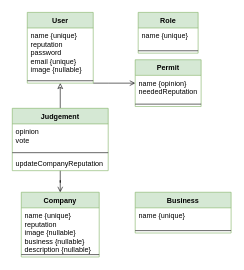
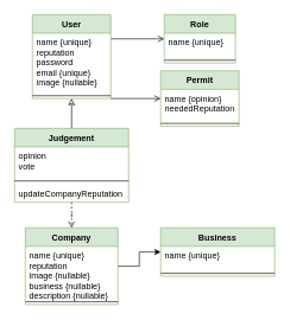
+ <mxCell id="2" style="edgeStyle=orthogonalEdgeStyle;rounded=0;orthogonalLoop=1;jettySize=auto;html=1;endArrow=open;endFill=0;strokeWidth=1;endSize=7;" parent="1" source="4" target="7" edge="1"><mxGeometry relative="1" as="geometry"><Array as="points"><mxPoint x="180" y="54" /><mxPoint x="180" y="54" /></Array></mxGeometry></mxCell>
- <mxCell id="15" style="edgeStyle=orthogonalEdgeStyle;rounded=0;orthogonalLoop=1;jettySize=auto;html=1;endArrow=open;endFill=0;endSize=7;strokeWidth=1;" parent="1" source="16" target="11" edge="1"><mxGeometry relative="1" as="geometry"><mxPoint x="100" y="296" as="sourcePoint" /></mxGeometry></mxCell>
+ <mxCell id="15" style="edgeStyle=orthogonalEdgeStyle;rounded=0;orthogonalLoop=1;jettySize=auto;html=1;endArrow=open;endFill=0;endSize=7;strokeWidth=1;dashed=1;" parent="1" source="16" target="11" edge="1"><mxGeometry relative="1" as="geometry"><mxPoint x="100" y="296" as="sourcePoint" /></mxGeometry></mxCell>
+ <mxCell id="10" style="edgeStyle=orthogonalEdgeStyle;rounded=0;orthogonalLoop=1;jettySize=auto;html=1;" parent="1" source="11" target="23" edge="1"><mxGeometry relative="1" as="geometry" /></mxCell>
